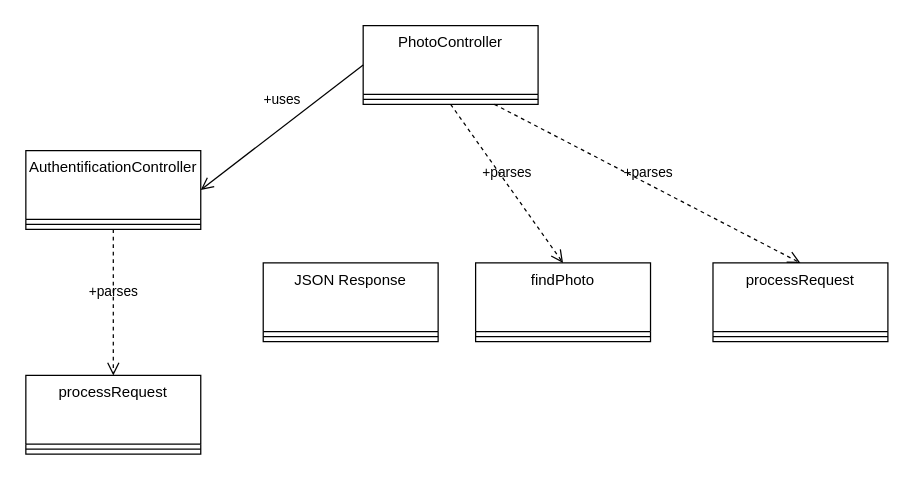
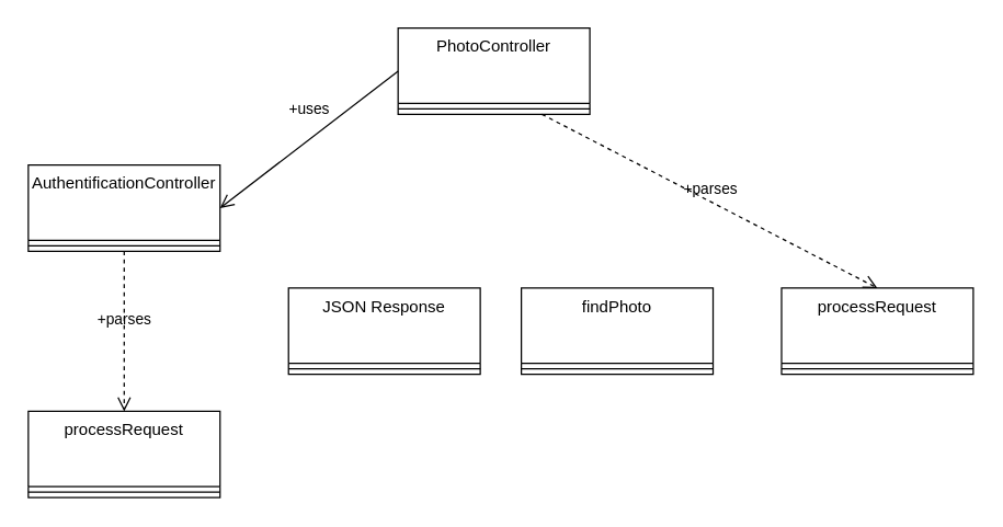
- <mxCell id="17" value="+parses" style="endArrow=open;startArrow=none;endFill=0;startFill=0;endSize=8;html=1;verticalAlign=bottom;dashed=1;labelBackgroundColor=none;rounded=0;exitX=0.5;exitY=1;exitDx=0;exitDy=0;entryX=0.5;entryY=0;entryDx=0;entryDy=0;" edge="1" parent="1" source="2" target="12"><mxGeometry width="160" relative="1" as="geometry"><mxPoint x="405" y="93" as="sourcePoint" /><mxPoint x="650" y="220" as="targetPoint" /></mxGeometry></mxCell>
